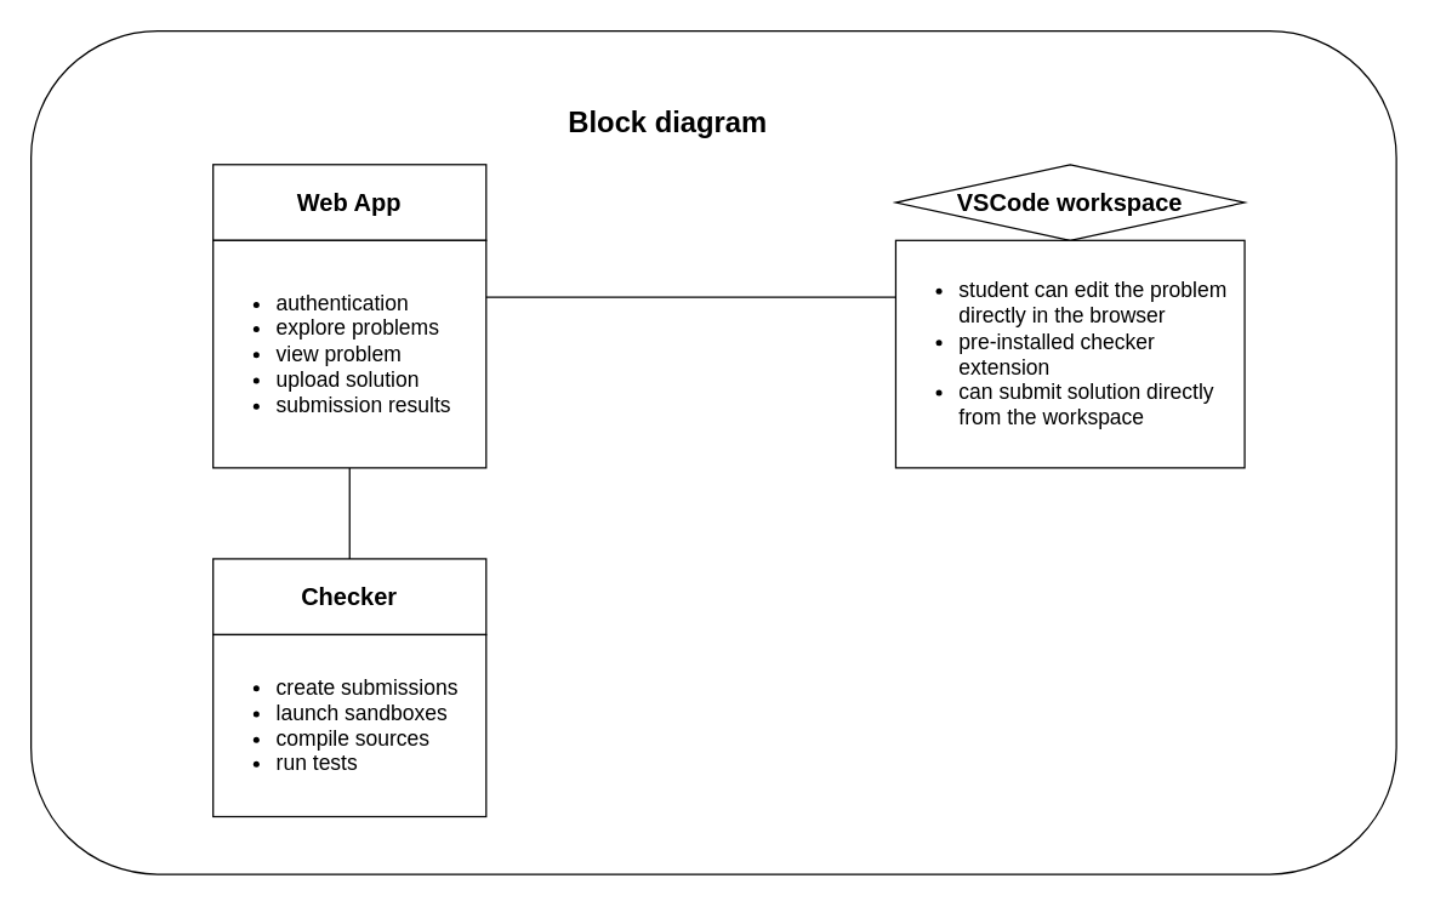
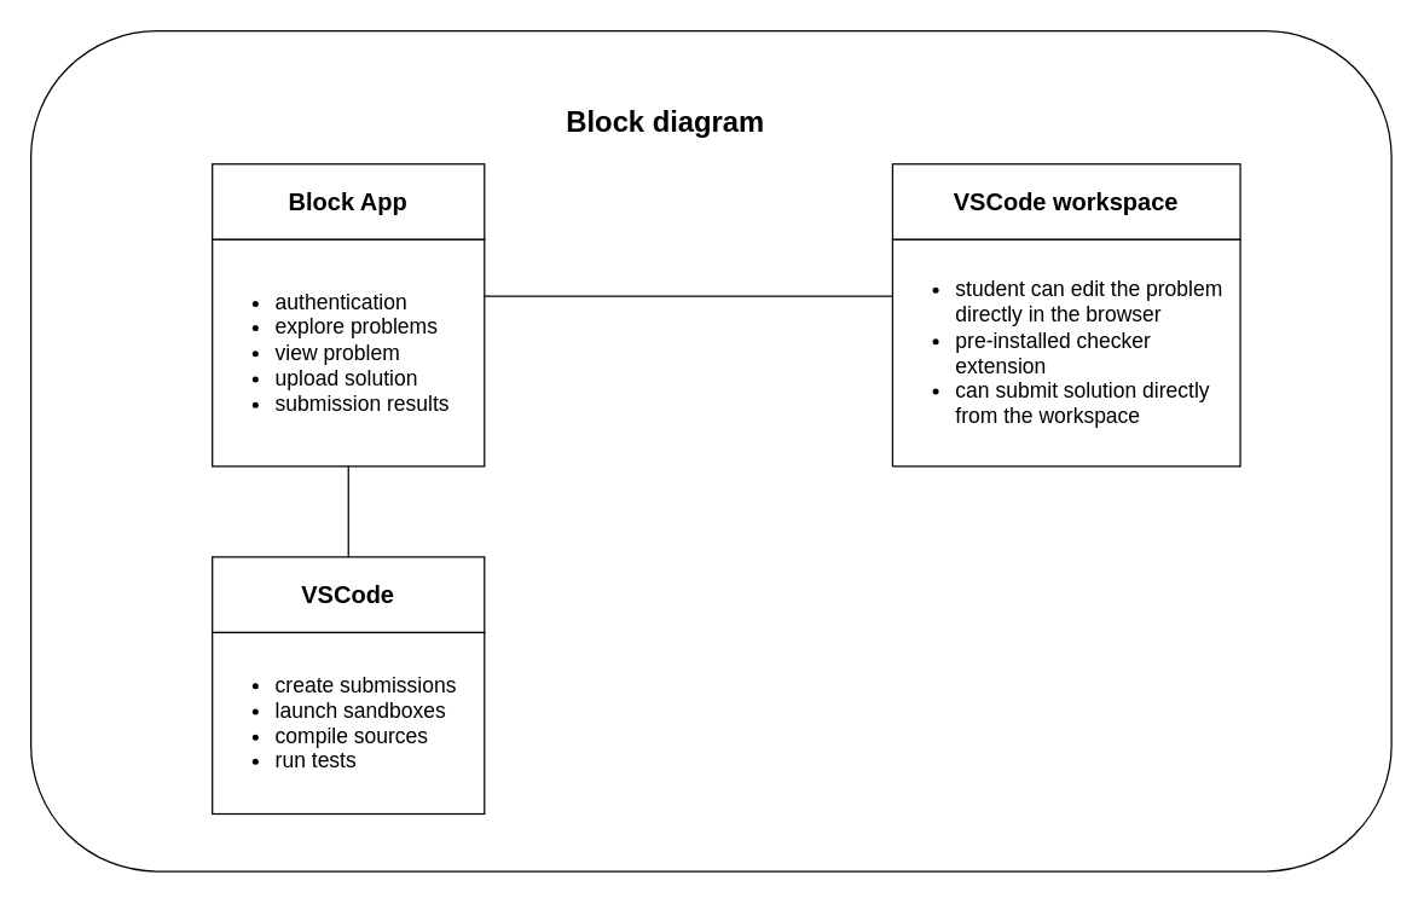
- <mxCell id="4" value="Web App" style="rounded=0;whiteSpace=wrap;html=1;align=center;fontStyle=1;fontSize=16;" parent="1" vertex="1"><mxGeometry x="140" y="108" width="180" height="50" as="geometry" /></mxCell>
+ <mxCell id="4" value="Block App" style="rounded=0;whiteSpace=wrap;html=1;align=center;fontStyle=1;fontSize=16;" parent="1" vertex="1"><mxGeometry x="140" y="108" width="180" height="50" as="geometry" /></mxCell>
- <mxCell id="6" value="VSCode workspace" style="rhombus;whiteSpace=wrap;html=1;align=center;fontStyle=1;fontSize=16;" parent="1" vertex="1"><mxGeometry x="590" y="108" width="230" height="50" as="geometry" /></mxCell>
+ <mxCell id="6" value="VSCode workspace" style="rounded=0;whiteSpace=wrap;html=1;align=center;fontStyle=1;fontSize=16;" parent="1" vertex="1"><mxGeometry x="590" y="108" width="230" height="50" as="geometry" /></mxCell>
- <mxCell id="8" value="Checker" style="rounded=0;whiteSpace=wrap;html=1;align=center;fontStyle=1;fontSize=16;" parent="1" vertex="1"><mxGeometry x="140" y="368" width="180" height="50" as="geometry" /></mxCell>
+ <mxCell id="8" value="VSCode" style="rounded=0;whiteSpace=wrap;html=1;align=center;fontStyle=1;fontSize=16;" parent="1" vertex="1"><mxGeometry x="140" y="368" width="180" height="50" as="geometry" /></mxCell>
